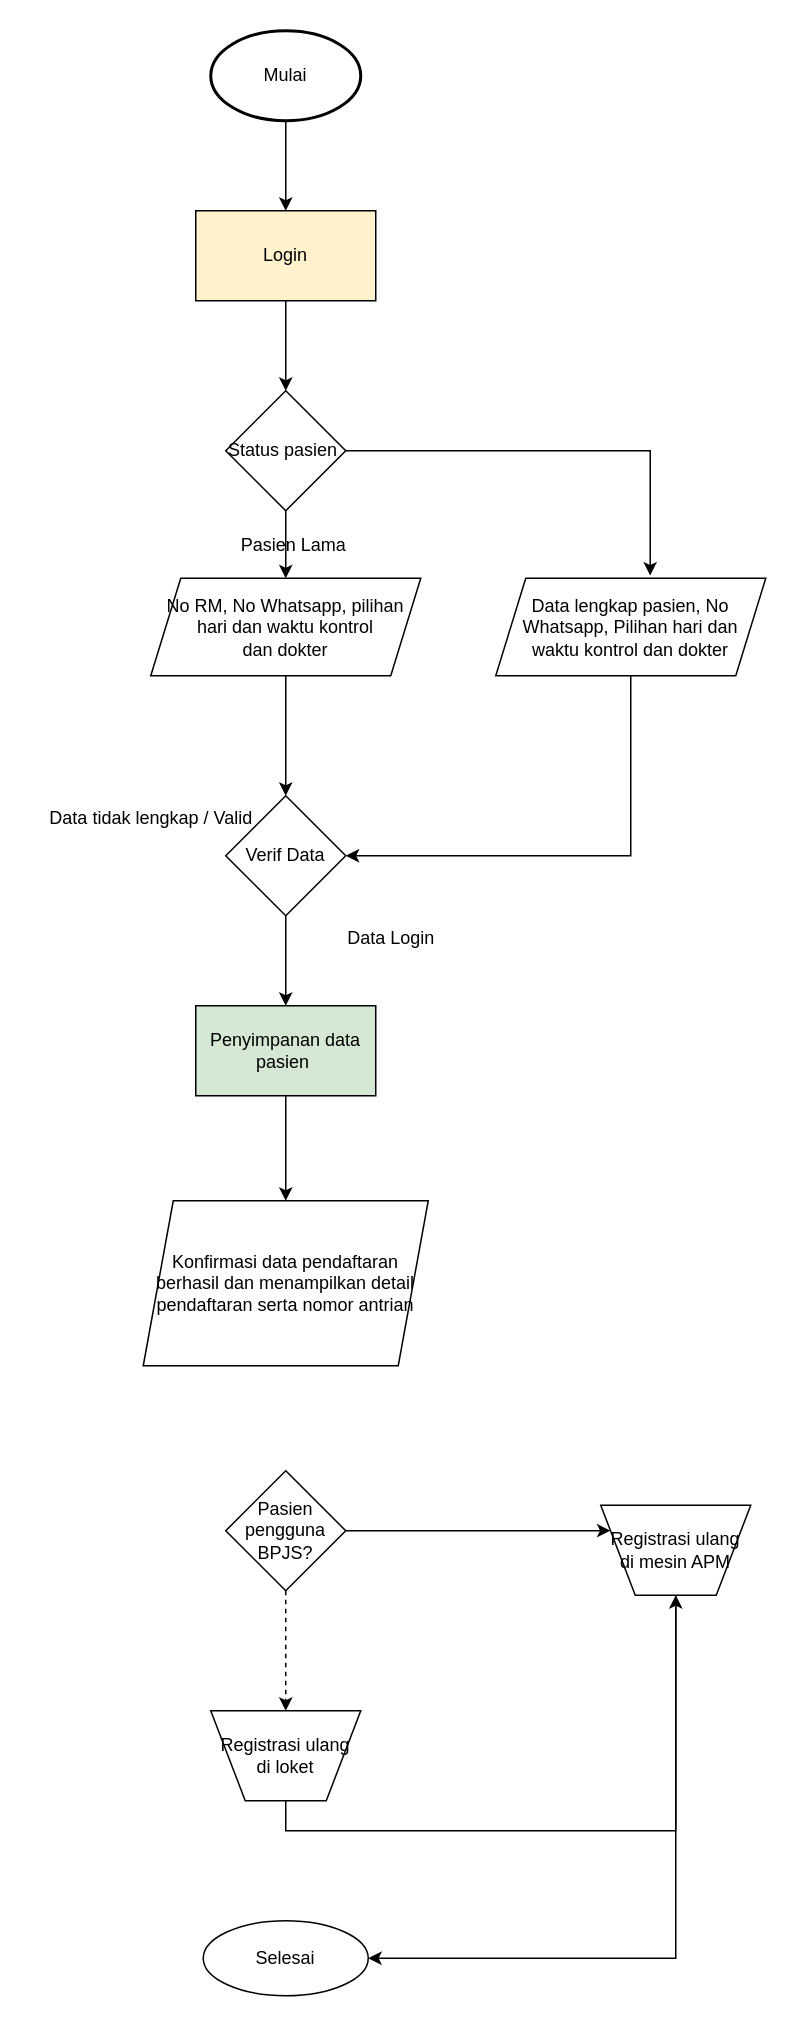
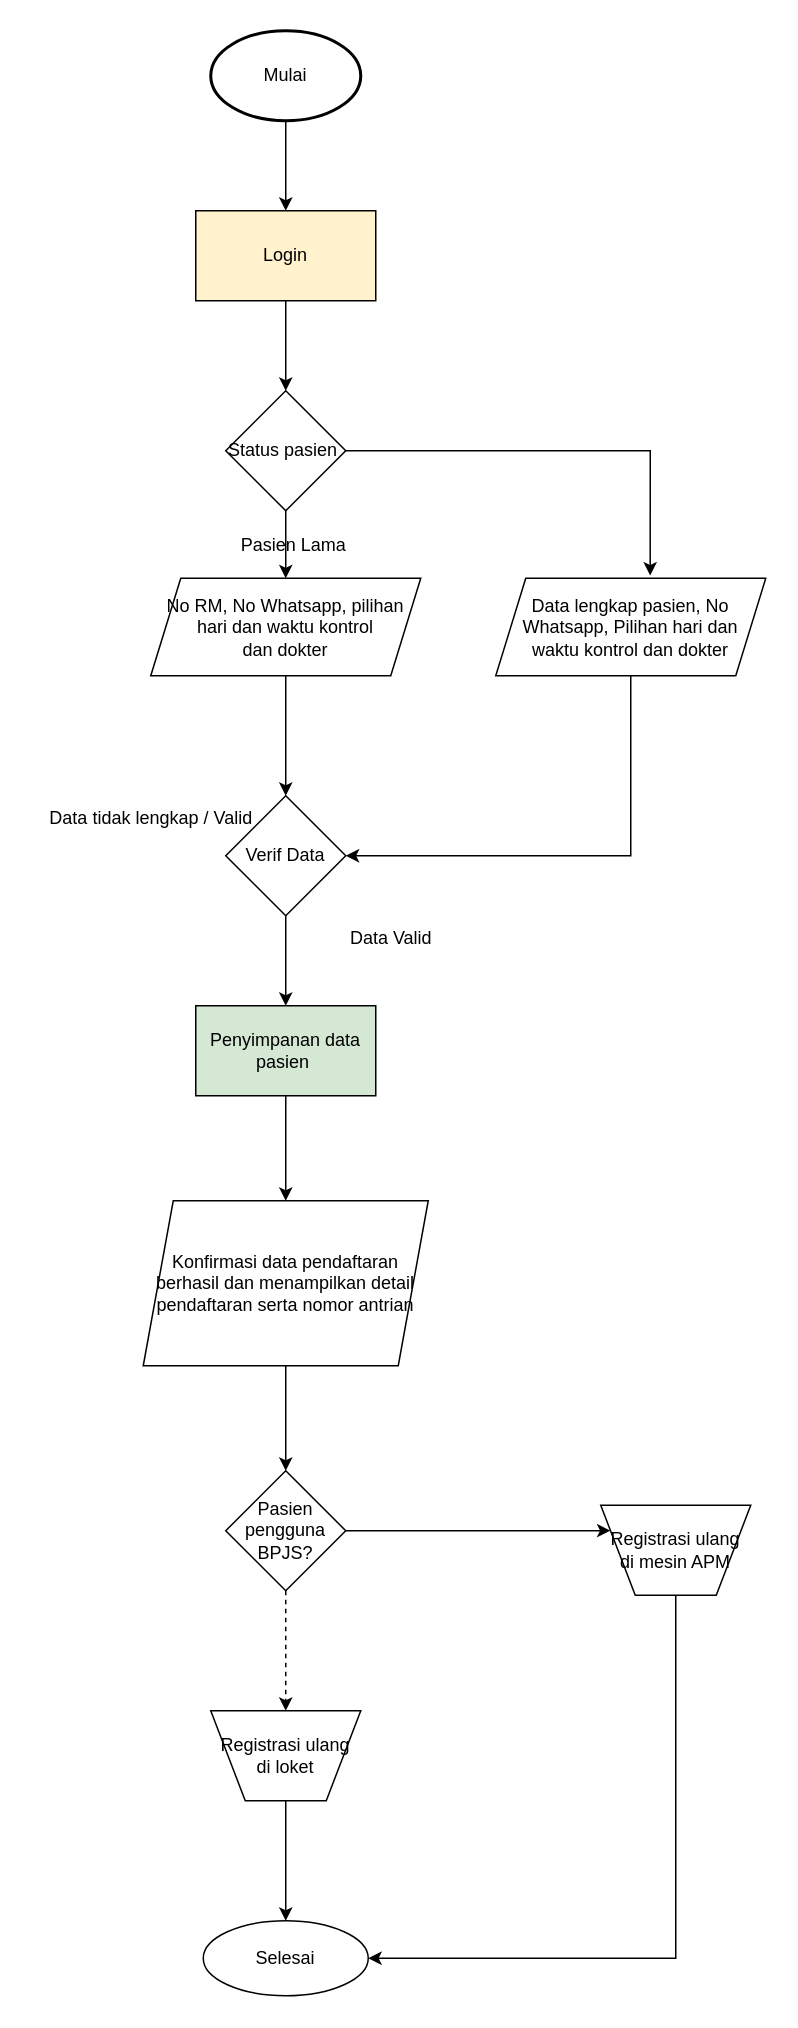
- <mxCell id="17" value="Data Login" style="text;html=1;align=center;verticalAlign=middle;resizable=0;points=[];autosize=1;strokeColor=none;fillColor=none;" parent="1" vertex="1"><mxGeometry x="220" y="610" width="80" height="30" as="geometry" /></mxCell>
+ <mxCell id="17" value="Data Valid" style="text;html=1;align=center;verticalAlign=middle;resizable=0;points=[];autosize=1;strokeColor=none;fillColor=none;" parent="1" vertex="1"><mxGeometry x="220" y="610" width="80" height="30" as="geometry" /></mxCell>
+ <mxCell id="21" style="edgeStyle=orthogonalEdgeStyle;rounded=0;orthogonalLoop=1;jettySize=auto;html=1;exitX=0.5;exitY=1;exitDx=0;exitDy=0;entryX=0.5;entryY=0;entryDx=0;entryDy=0;" parent="1" source="22" target="25" edge="1"><mxGeometry relative="1" as="geometry" /></mxCell>
- <mxCell id="26" style="edgeStyle=orthogonalEdgeStyle;rounded=0;orthogonalLoop=1;jettySize=auto;html=1;exitX=0.5;exitY=1;exitDx=0;exitDy=0;" parent="1" source="28" target="29" edge="1"><mxGeometry relative="1" as="geometry"><mxPoint x="190" y="1190" as="sourcePoint" /></mxGeometry></mxCell>
+ <mxCell id="26" style="edgeStyle=orthogonalEdgeStyle;rounded=0;orthogonalLoop=1;jettySize=auto;html=1;exitX=0.5;exitY=1;exitDx=0;exitDy=0;entryX=0.5;entryY=0;entryDx=0;entryDy=0;" parent="1" source="28" target="18" edge="1"><mxGeometry relative="1" as="geometry"><mxPoint x="190" y="1190" as="sourcePoint" /></mxGeometry></mxCell>
